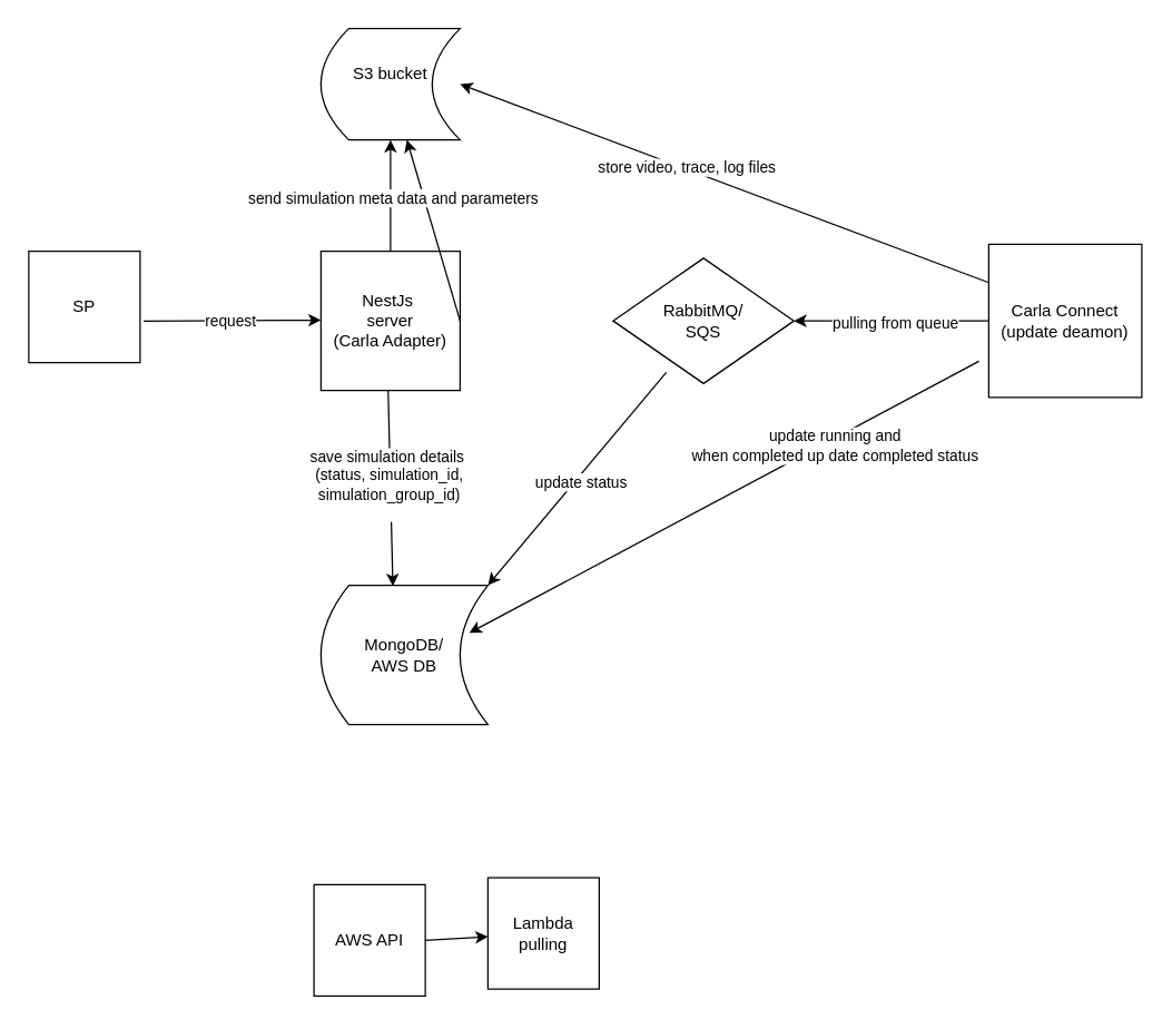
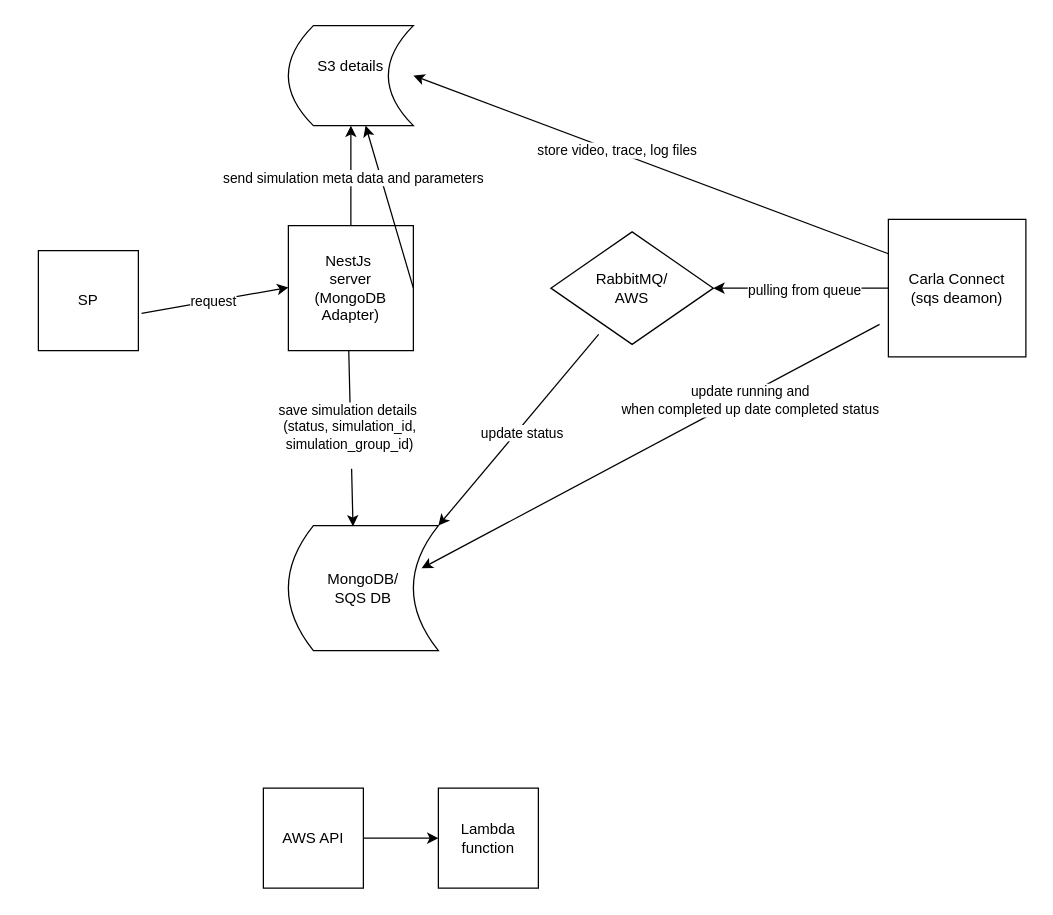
- <mxCell id="12" value="S3 bucket&lt;div&gt;&lt;br&gt;&lt;/div&gt;" style="shape=dataStorage;whiteSpace=wrap;html=1;fixedSize=1;" vertex="1" parent="1"><mxGeometry x="230" y="20" width="100" height="80" as="geometry" /></mxCell>
+ <mxCell id="12" value="S3 details&lt;div&gt;&lt;br&gt;&lt;/div&gt;" style="shape=dataStorage;whiteSpace=wrap;html=1;fixedSize=1;" vertex="1" parent="1"><mxGeometry x="230" y="20" width="100" height="80" as="geometry" /></mxCell>
- <mxCell id="3" value="SP" style="whiteSpace=wrap;html=1;aspect=fixed;" vertex="1" parent="1"><mxGeometry x="20" y="180" width="80" height="80" as="geometry" /></mxCell>
+ <mxCell id="3" value="SP" style="whiteSpace=wrap;html=1;aspect=fixed;" vertex="1" parent="1"><mxGeometry x="30" y="200" width="80" height="80" as="geometry" /></mxCell>
- <mxCell id="2" value="NestJs&amp;nbsp;&lt;div&gt;server&lt;/div&gt;&lt;div&gt;(Carla Adapter)&lt;/div&gt;" style="whiteSpace=wrap;html=1;aspect=fixed;" vertex="1" parent="1"><mxGeometry x="230" y="180" width="100" height="100" as="geometry" /></mxCell>
+ <mxCell id="2" value="NestJs&amp;nbsp;&lt;div&gt;server&lt;/div&gt;&lt;div&gt;(MongoDB Adapter)&lt;/div&gt;" style="whiteSpace=wrap;html=1;aspect=fixed;" vertex="1" parent="1"><mxGeometry x="230" y="180" width="100" height="100" as="geometry" /></mxCell>
- <mxCell id="13" value="RabbitMQ/&lt;div&gt;SQS&lt;/div&gt;" style="rhombus;whiteSpace=wrap;html=1;" vertex="1" parent="1"><mxGeometry x="440" y="185" width="130" height="90" as="geometry" /></mxCell>
+ <mxCell id="13" value="RabbitMQ/&lt;div&gt;AWS&lt;/div&gt;" style="rhombus;whiteSpace=wrap;html=1;" vertex="1" parent="1"><mxGeometry x="440" y="185" width="130" height="90" as="geometry" /></mxCell>
- <mxCell id="16" value="Carla Connect&lt;div&gt;(update deamon)&lt;/div&gt;" style="whiteSpace=wrap;html=1;aspect=fixed;" vertex="1" parent="1"><mxGeometry x="710" y="175" width="110" height="110" as="geometry" /></mxCell>
+ <mxCell id="16" value="Carla Connect&lt;div&gt;(sqs deamon)&lt;/div&gt;" style="whiteSpace=wrap;html=1;aspect=fixed;" vertex="1" parent="1"><mxGeometry x="710" y="175" width="110" height="110" as="geometry" /></mxCell>
- <mxCell id="6" value="MongoDB/&lt;div&gt;AWS DB&lt;/div&gt;" style="shape=dataStorage;whiteSpace=wrap;html=1;fixedSize=1;" vertex="1" parent="1"><mxGeometry x="230" y="420" width="120" height="100" as="geometry" /></mxCell>
+ <mxCell id="6" value="MongoDB/&lt;div&gt;SQS DB&lt;/div&gt;" style="shape=dataStorage;whiteSpace=wrap;html=1;fixedSize=1;" vertex="1" parent="1"><mxGeometry x="230" y="420" width="120" height="100" as="geometry" /></mxCell>
- <mxCell id="25" value="Lambda pulling" style="whiteSpace=wrap;html=1;aspect=fixed;" vertex="1" parent="1"><mxGeometry x="350" y="630" width="80" height="80" as="geometry" /></mxCell>
+ <mxCell id="25" value="Lambda function" style="whiteSpace=wrap;html=1;aspect=fixed;" vertex="1" parent="1"><mxGeometry x="350" y="630" width="80" height="80" as="geometry" /></mxCell>
- <mxCell id="23" value="AWS API" style="whiteSpace=wrap;html=1;aspect=fixed;" vertex="1" parent="1"><mxGeometry x="225" y="635" width="80" height="80" as="geometry" /></mxCell>
+ <mxCell id="23" value="AWS API" style="whiteSpace=wrap;html=1;aspect=fixed;" vertex="1" parent="1"><mxGeometry x="210" y="630" width="80" height="80" as="geometry" /></mxCell>
